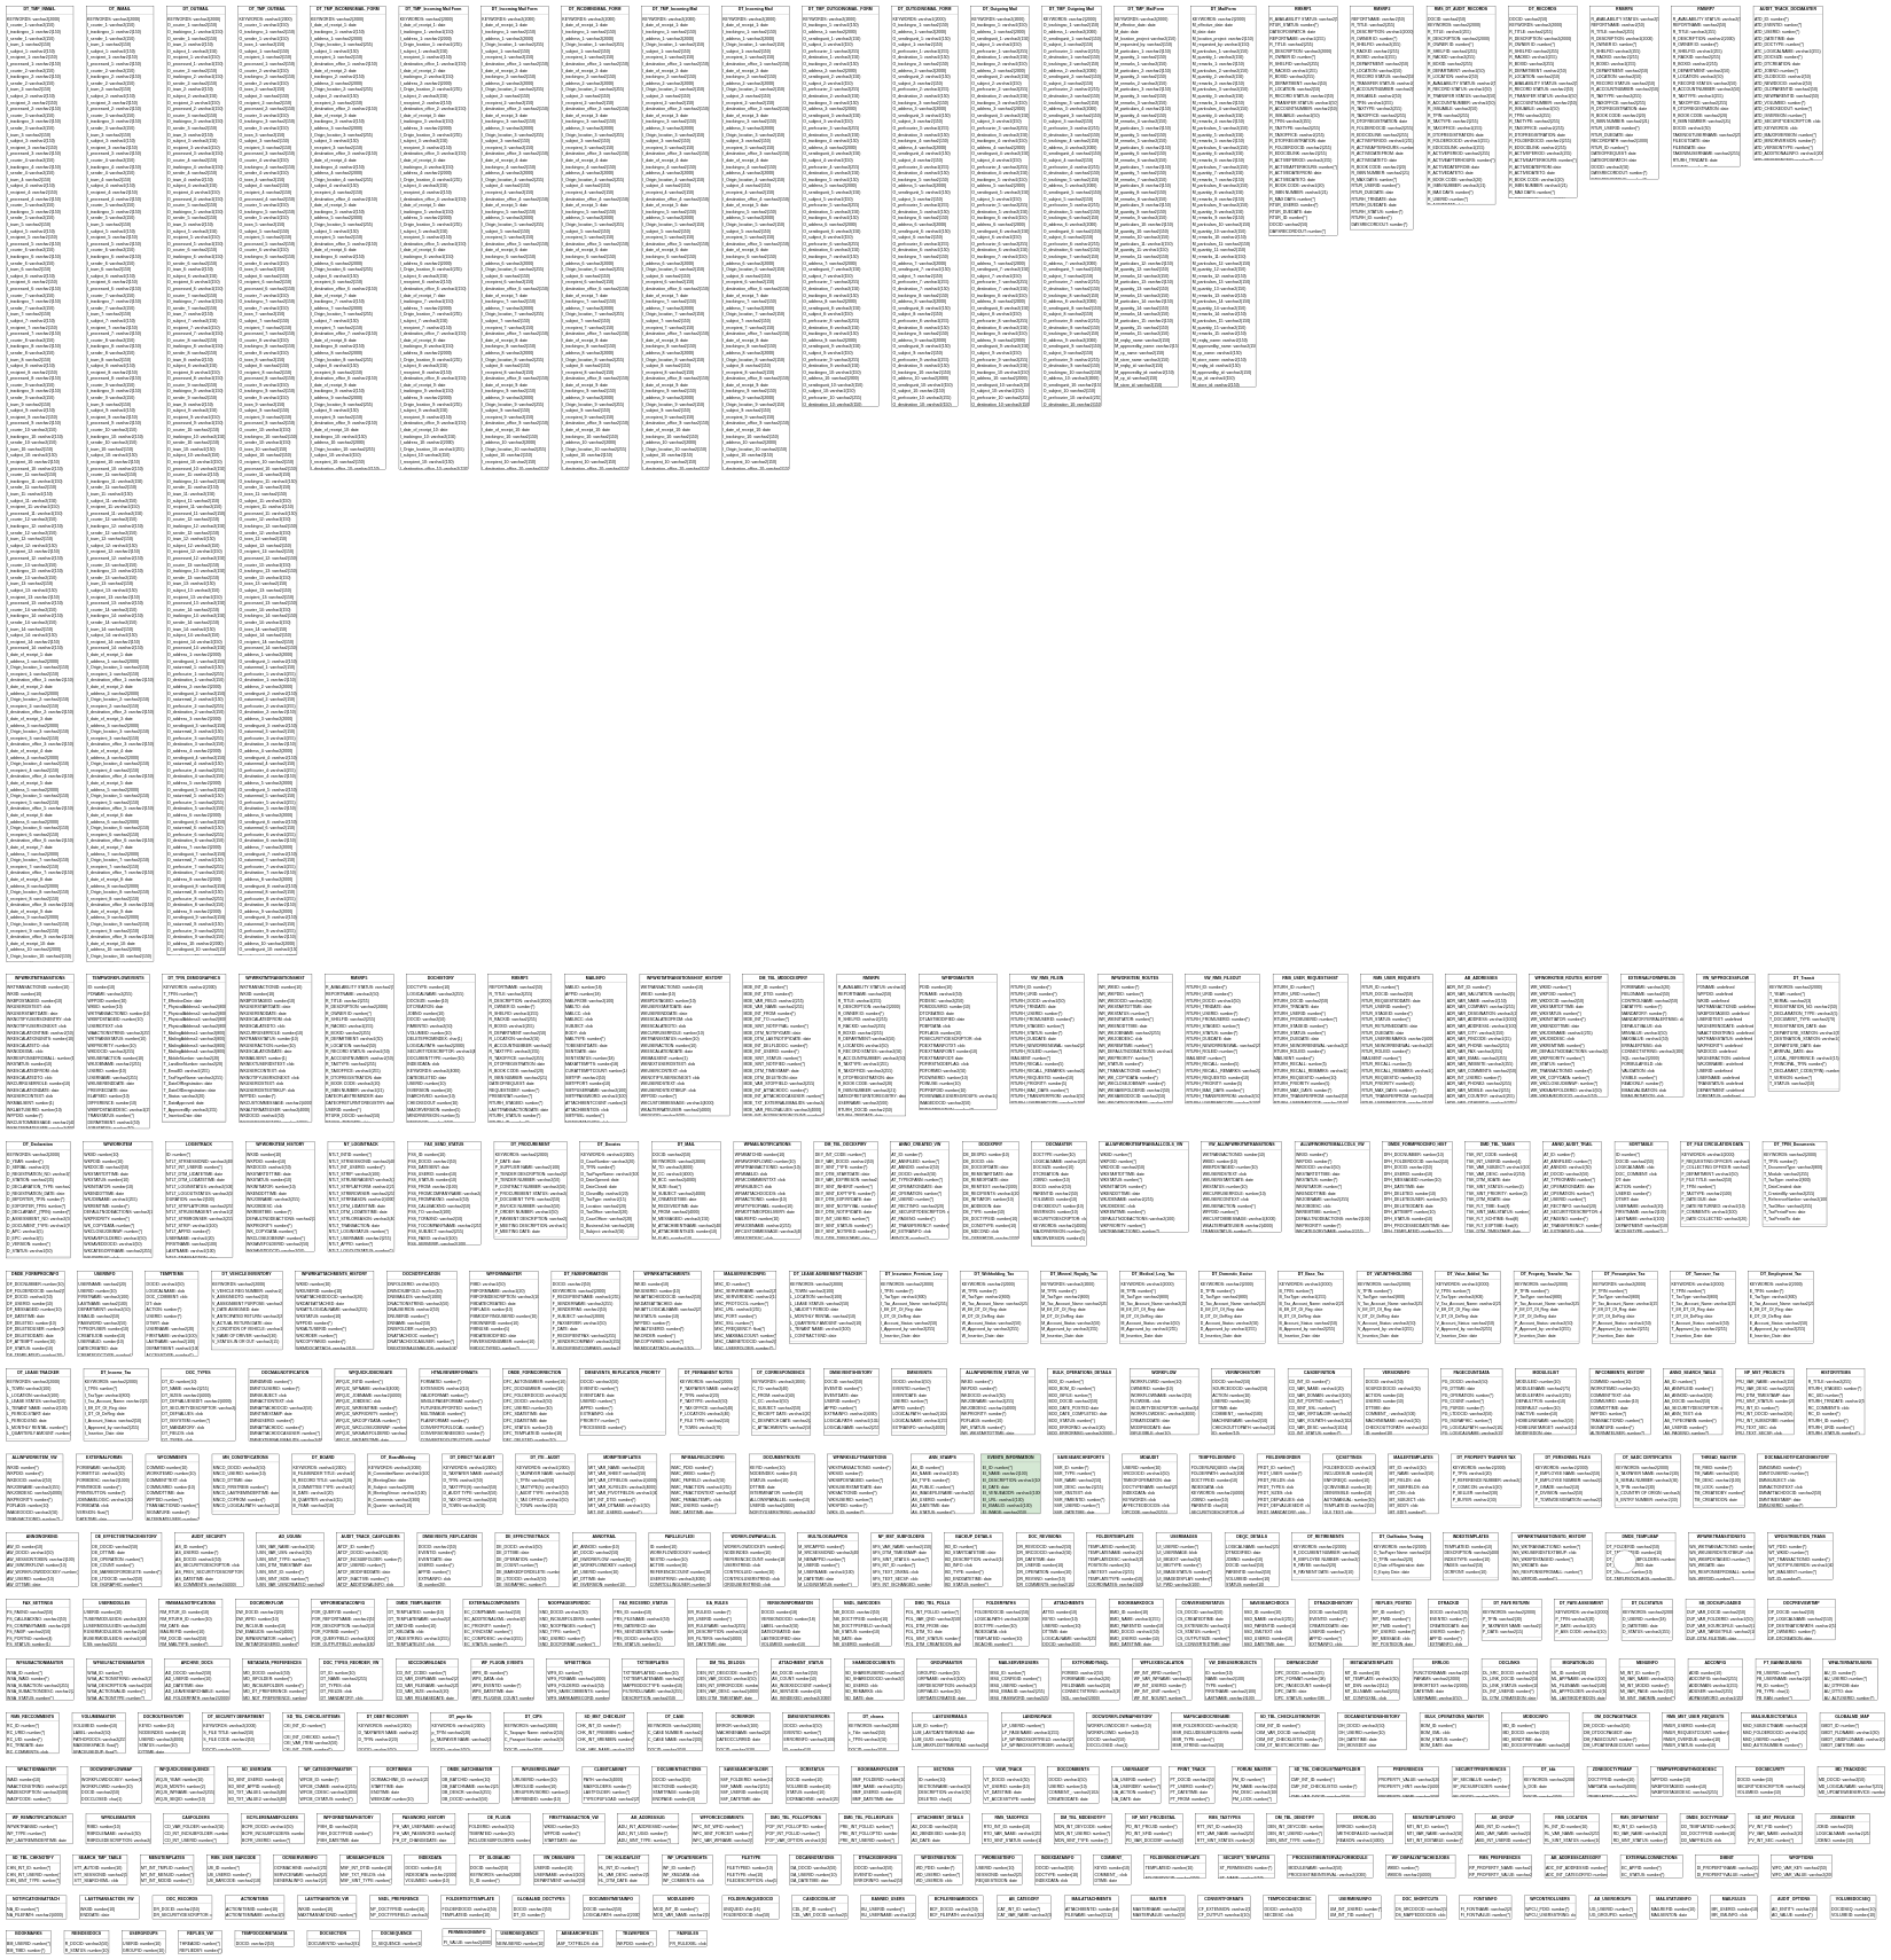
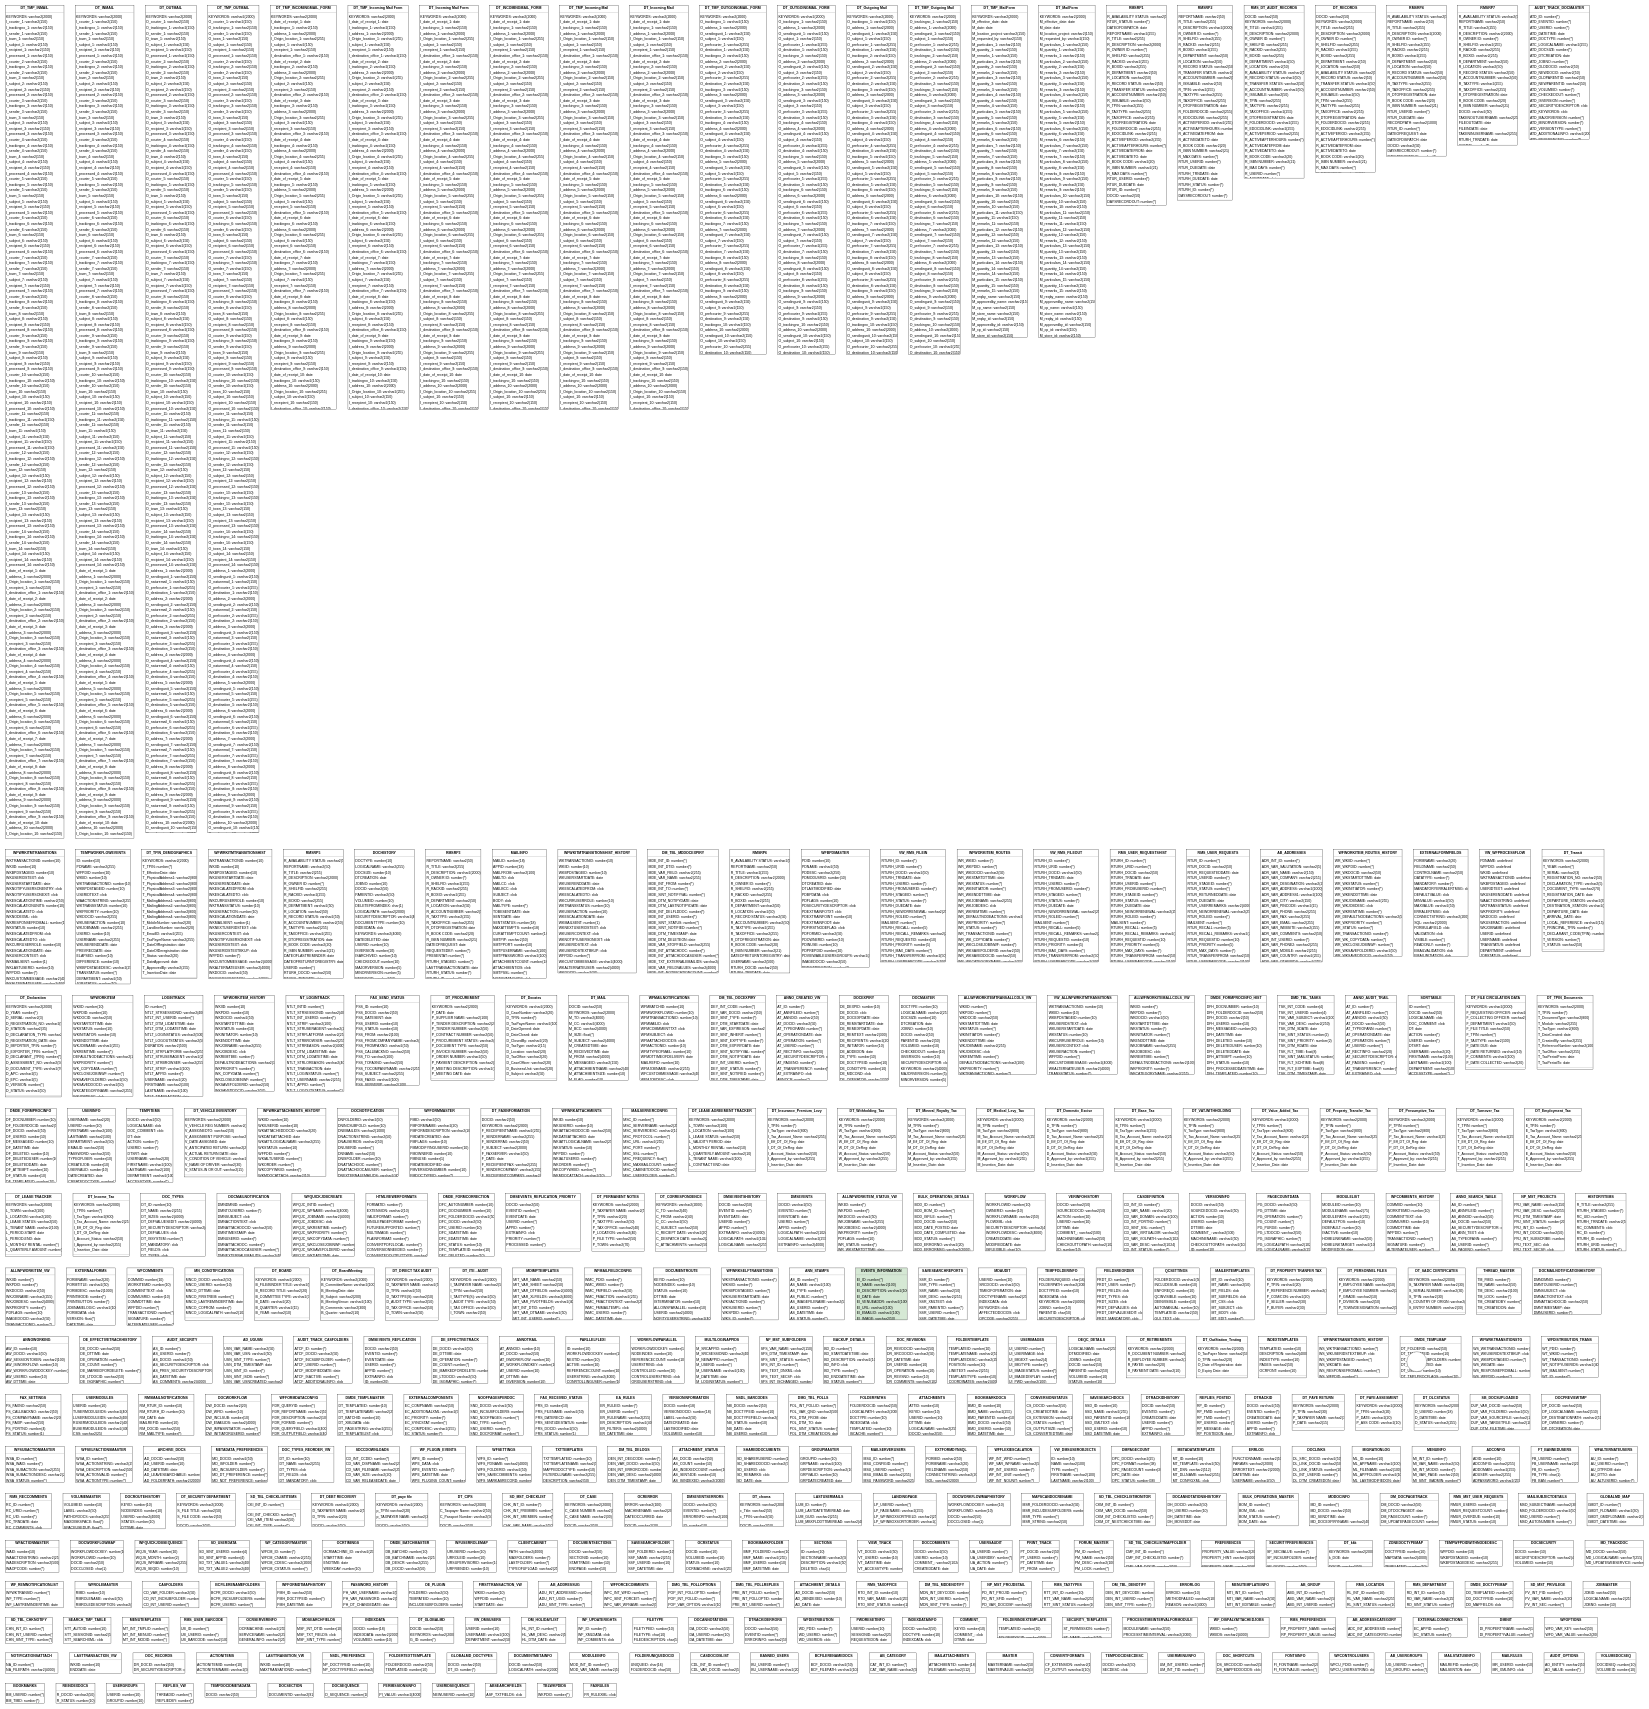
- <mxCell id="21" value="&lt;p style=&quot;margin:0px;margin-top:4px;text-align:center;&quot;&gt;&lt;b&gt;ANN_STAMPS&lt;/b&gt;&lt;/p&gt;&lt;hr size=&quot;1&quot;/&gt;&lt;p style=&quot;margin:0 0 0 4px;line-height:1.6;&quot;&gt; AS_ID: number(*)&lt;br/&gt; AS_NAME: varchar2(100)&lt;br/&gt; AS_TYPE: number(*)&lt;br/&gt; AS_PUBLIC: number(*)&lt;br/&gt; AS_IMAGEFILENAME: varchar2(512)&lt;br/&gt; AS_USERID: number(*)&lt;br/&gt; AS_DATETIME: date&lt;br/&gt; AS_STATUS: number(*)&lt;/p&gt;" style="verticalAlign=top;align=left;overflow=fill;fontSize=14;fontFamily=Helvetica;html=1;rounded=0;shadow=0;comic=0;labelBackgroundColor=none;strokeWidth=1;" parent="1" vertex="1"><mxGeometry x="3177" y="5072" width="221" height="208" as="geometry" /></mxCell>
+ <mxCell id="21" value="&lt;p style=&quot;margin:0px;margin-top:4px;text-align:center;&quot;&gt;&lt;b&gt;ANN_STAMPS&lt;/b&gt;&lt;/p&gt;&lt;hr size=&quot;1&quot;/&gt;&lt;p style=&quot;margin:0 0 0 4px;line-height:1.6;&quot;&gt; AS_ID: number(*)&lt;br/&gt; AS_NAME: varchar2(100)&lt;br/&gt; AS_TYPE: number(*)&lt;br/&gt; AS_PUBLIC: number(*)&lt;br/&gt; AS_IMAGEFILENAME: varchar2(512)&lt;br/&gt; AS_USERID: number(*)&lt;br/&gt; AS_DATETIME: date&lt;br/&gt; AS_STATUS: number(*)&lt;/p&gt;" style="verticalAlign=top;align=left;overflow=fill;fontSize=14;fontFamily=Helvetica;html=1;rounded=0;shadow=0;comic=0;labelBackgroundColor=none;strokeWidth=1;" parent="1" vertex="1"><mxGeometry x="3157" y="5072" width="221" height="208" as="geometry" /></mxCell>
- <mxCell id="246" value="&lt;p style=&quot;margin:0px;margin-top:4px;text-align:center;&quot;&gt;&lt;b&gt;PERMISSIONSINFO&lt;/b&gt;&lt;/p&gt;&lt;hr size=&quot;1&quot;/&gt;&lt;p style=&quot;margin:0 0 0 4px;line-height:1.6;&quot;&gt; PI_VALUE: varchar2(4000)&lt;/p&gt;" style="verticalAlign=top;align=left;overflow=fill;fontSize=14;fontFamily=Helvetica;html=1;rounded=0;shadow=0;comic=0;labelBackgroundColor=none;strokeWidth=1;" parent="1" vertex="1"><mxGeometry x="1543" y="6728" width="170" height="58" as="geometry" /></mxCell>
+ <mxCell id="246" value="&lt;p style=&quot;margin:0px;margin-top:4px;text-align:center;&quot;&gt;&lt;b&gt;PERMISSIONSINFO&lt;/b&gt;&lt;/p&gt;&lt;hr size=&quot;1&quot;/&gt;&lt;p style=&quot;margin:0 0 0 4px;line-height:1.6;&quot;&gt; PI_VALUE: varchar2(4000)&lt;/p&gt;" style="verticalAlign=top;align=left;overflow=fill;fontSize=14;fontFamily=Helvetica;html=1;rounded=0;shadow=0;comic=0;labelBackgroundColor=none;strokeWidth=1;" parent="1" vertex="1"><mxGeometry x="1513" y="6733" width="170" height="58" as="geometry" /></mxCell>
